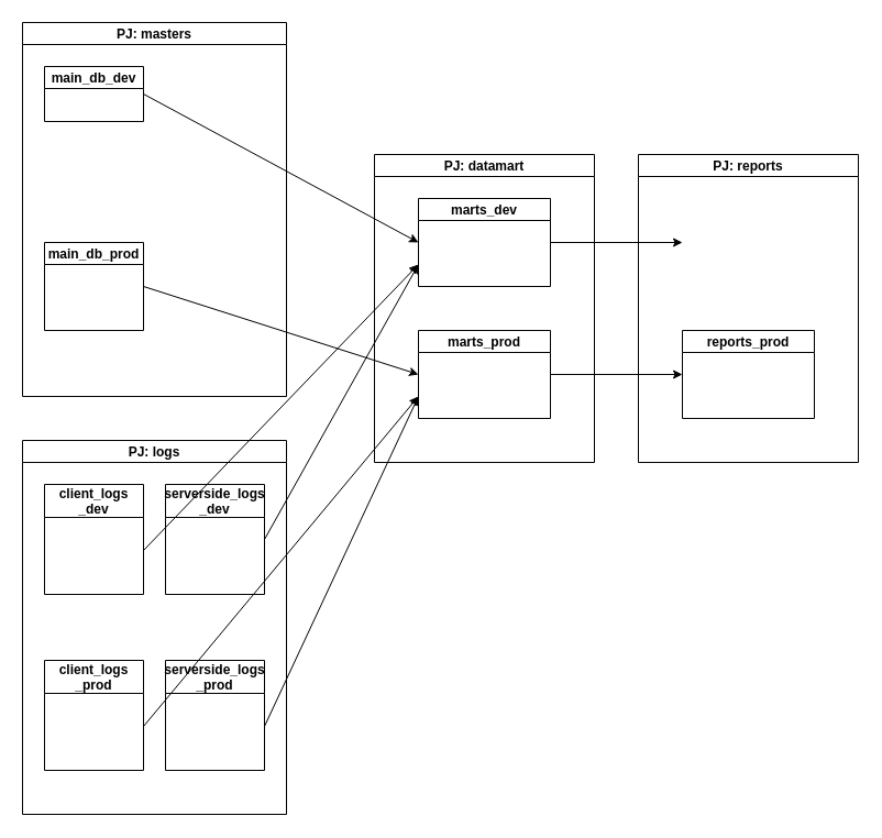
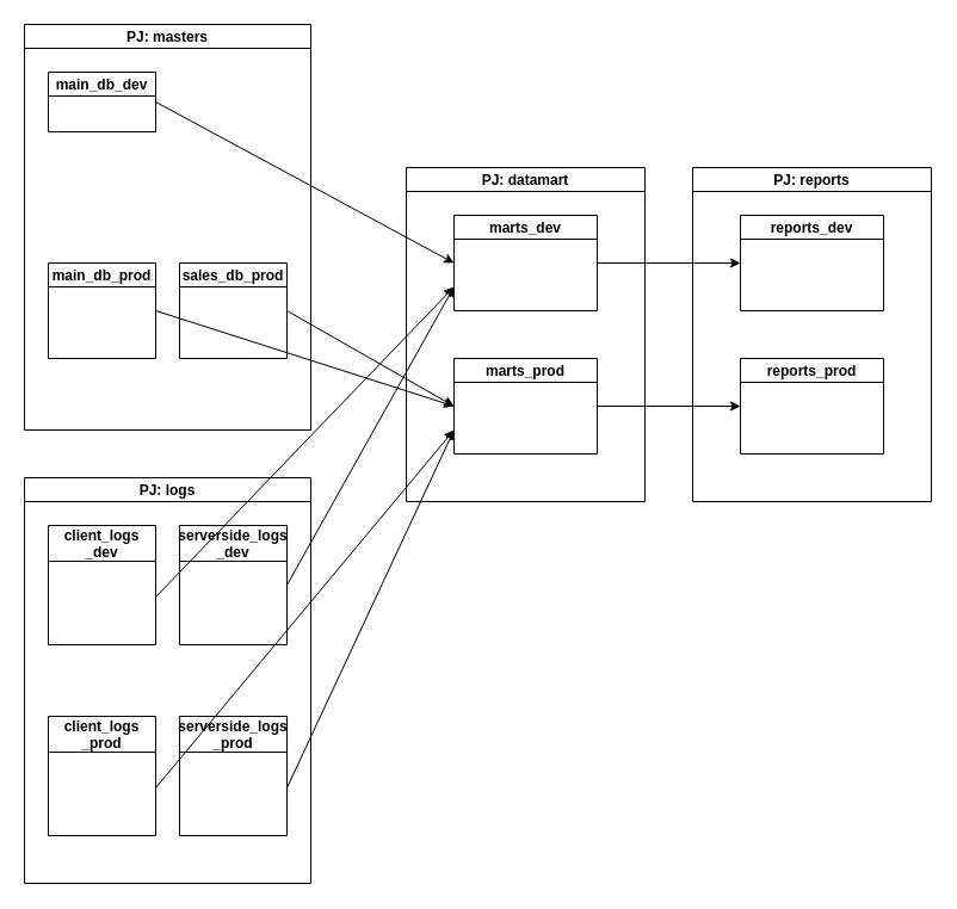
+ <mxCell id="6" value="reports_dev" style="swimlane;startSize=20;horizontal=1;containerType=tree;" vertex="1" parent="5"><mxGeometry x="40" y="40" width="120" height="80" as="geometry"><mxRectangle x="40" y="80" width="80" height="20" as="alternateBounds" /></mxGeometry></mxCell>
+ <mxCell id="11" value="sales_db_prod" style="swimlane;startSize=20;horizontal=1;containerType=tree;" vertex="1" parent="8"><mxGeometry x="130" y="200" width="90" height="80" as="geometry"><mxRectangle x="40" y="80" width="80" height="20" as="alternateBounds" /></mxGeometry></mxCell>
+ <mxCell id="18" value="" style="endArrow=classic;html=1;exitX=1;exitY=0.5;exitDx=0;exitDy=0;entryX=0;entryY=0.5;entryDx=0;entryDy=0;" edge="1" parent="1" source="11" target="16"><mxGeometry width="50" height="50" relative="1" as="geometry"><mxPoint x="140" y="110" as="sourcePoint" /><mxPoint x="390" y="230" as="targetPoint" /></mxGeometry></mxCell>
